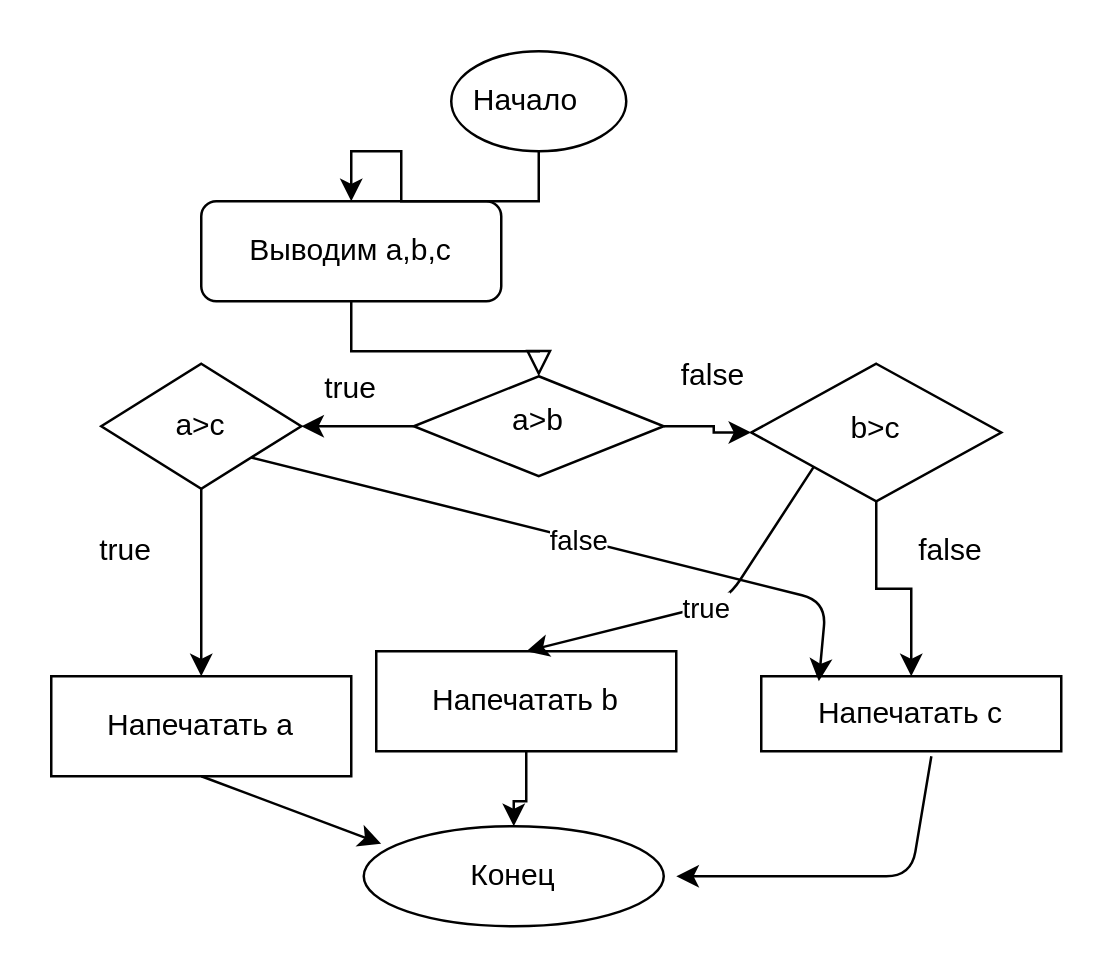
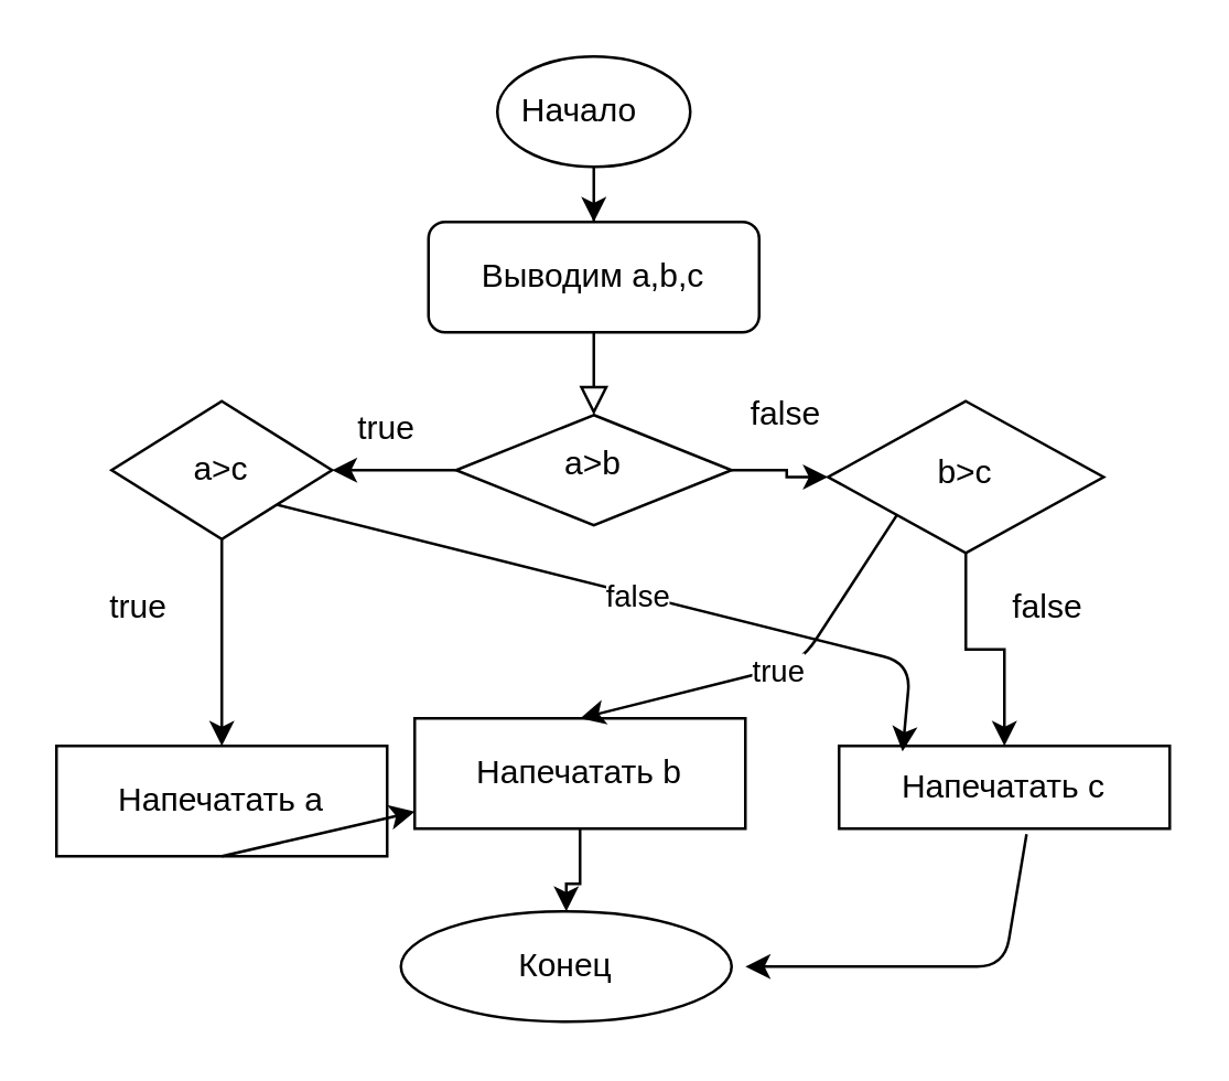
- <mxCell id="3" value="Выводим а,b,c" style="rounded=1;whiteSpace=wrap;html=1;fontSize=12;glass=0;strokeWidth=1;shadow=0;" parent="1" vertex="1"><mxGeometry x="80" y="80" width="120" height="40" as="geometry" /></mxCell>
+ <mxCell id="3" value="Выводим а,b,c" style="rounded=1;whiteSpace=wrap;html=1;fontSize=12;glass=0;strokeWidth=1;shadow=0;" parent="1" vertex="1"><mxGeometry x="155" y="80" width="120" height="40" as="geometry" /></mxCell>
- <mxCell id="27" value="" style="endArrow=classic;html=1;exitX=0.5;exitY=1;exitDx=0;exitDy=0;entryX=0.058;entryY=0.175;entryDx=0;entryDy=0;entryPerimeter=0;" edge="1" parent="1" source="16" target="26"><mxGeometry width="50" height="50" relative="1" as="geometry"><mxPoint x="400" y="280" as="sourcePoint" /><mxPoint x="450" y="230" as="targetPoint" /></mxGeometry></mxCell>
+ <mxCell id="27" value="" style="endArrow=classic;html=1;exitX=0.5;exitY=1;exitDx=0;exitDy=0;" edge="1" parent="1" source="16" target="23"><mxGeometry width="50" height="50" relative="1" as="geometry"><mxPoint x="400" y="280" as="sourcePoint" /><mxPoint x="450" y="230" as="targetPoint" /></mxGeometry></mxCell>
